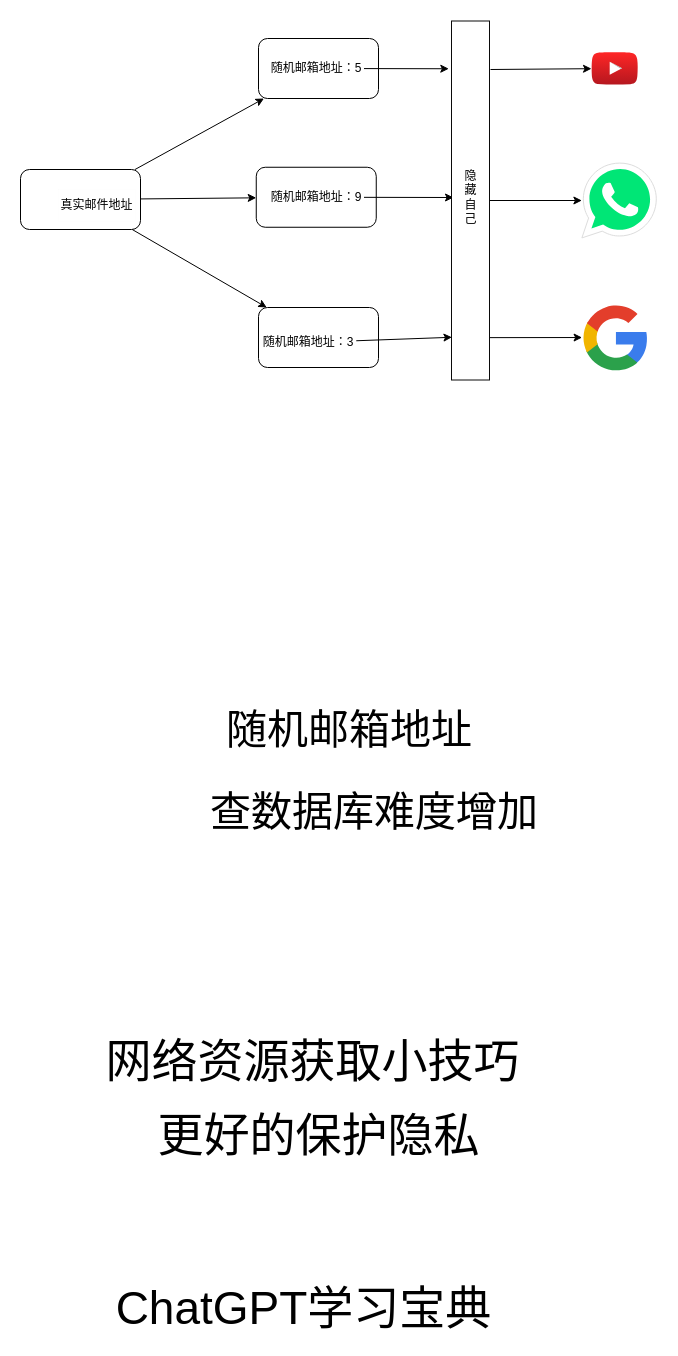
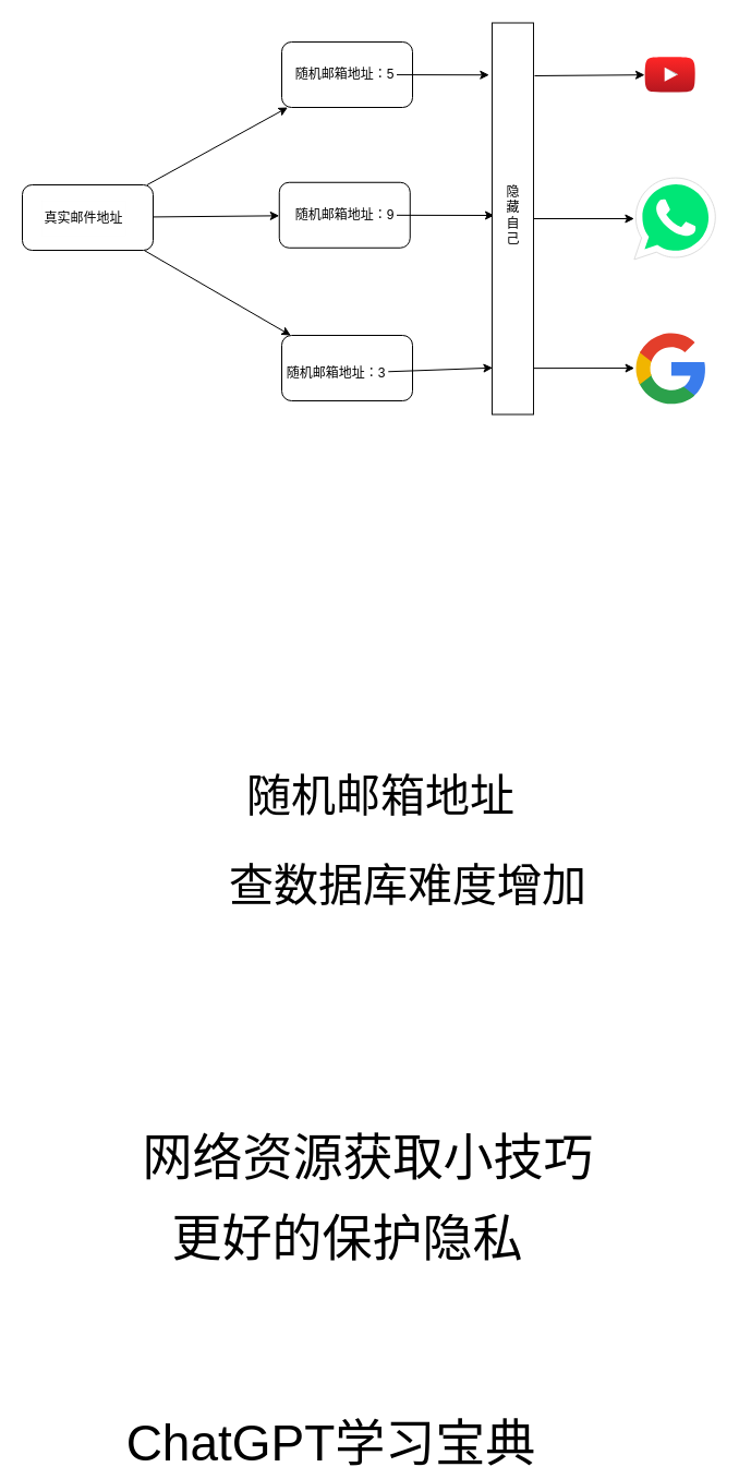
- <mxCell id="7" value="&lt;font color=&quot;#000000&quot;&gt;真实邮件地址&lt;/font&gt;" style="text;html=1;align=center;verticalAlign=middle;whiteSpace=wrap;rounded=0;glass=0;shadow=0;strokeColor=#F0F0F0;strokeWidth=0;" parent="1" vertex="1"><mxGeometry x="58" y="189" width="77" height="32" as="geometry" /></mxCell>
+ <mxCell id="7" value="&lt;font color=&quot;#000000&quot;&gt;真实邮件地址&lt;/font&gt;" style="text;html=1;align=center;verticalAlign=middle;whiteSpace=wrap;rounded=0;glass=0;shadow=0;strokeColor=#F0F0F0;strokeWidth=0;" parent="1" vertex="1"><mxGeometry x="38" y="184" width="77" height="32" as="geometry" /></mxCell>
- <mxCell id="26" value="网络资源获取小技巧" style="text;html=1;strokeColor=none;fillColor=none;align=center;verticalAlign=middle;whiteSpace=wrap;rounded=0;shadow=0;glass=0;strokeWidth=1;fontSize=46;fontColor=#000000;" parent="1" vertex="1"><mxGeometry x="66" y="1035" width="493" height="52" as="geometry" /></mxCell>
+ <mxCell id="26" value="网络资源获取小技巧" style="text;html=1;strokeColor=none;fillColor=none;align=center;verticalAlign=middle;whiteSpace=wrap;rounded=0;shadow=0;glass=0;strokeWidth=1;fontSize=46;fontColor=#000000;" parent="1" vertex="1"><mxGeometry x="91" y="1035" width="493" height="52" as="geometry" /></mxCell>
- <mxCell id="28" value="ChatGPT学习宝典" style="text;html=1;strokeColor=none;fillColor=none;align=center;verticalAlign=middle;whiteSpace=wrap;rounded=0;shadow=0;glass=0;strokeWidth=1;fontSize=46;fontColor=#000000;" vertex="1" parent="1"><mxGeometry x="57" y="1282" width="493" height="52" as="geometry" /></mxCell>
+ <mxCell id="28" value="ChatGPT学习宝典" style="text;html=1;strokeColor=none;fillColor=none;align=center;verticalAlign=middle;whiteSpace=wrap;rounded=0;shadow=0;glass=0;strokeWidth=1;fontSize=46;fontColor=#000000;" vertex="1" parent="1"><mxGeometry x="57" y="1297" width="493" height="52" as="geometry" /></mxCell>
